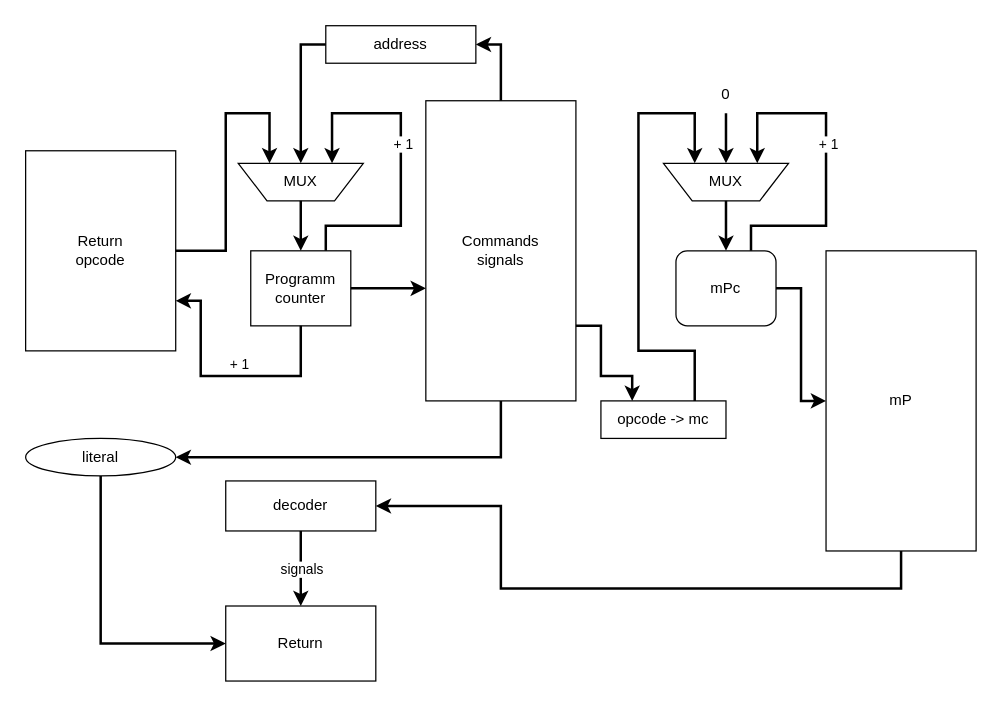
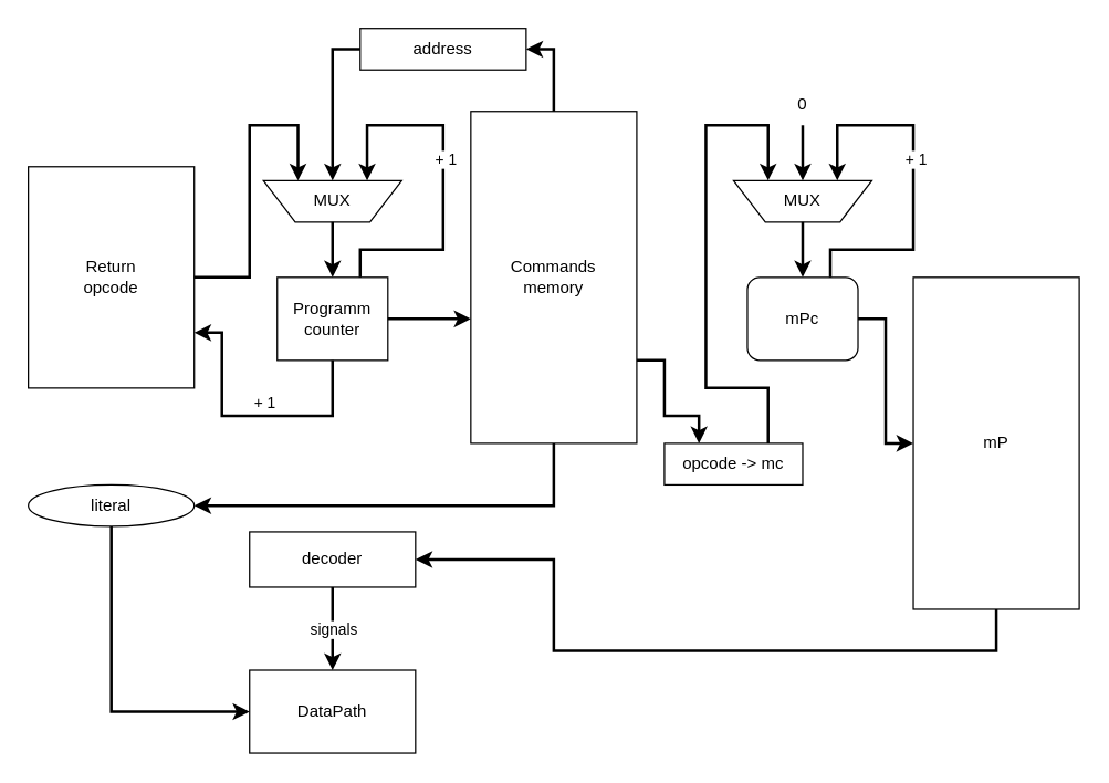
- <mxCell id="4" value="Commands&lt;div&gt;&lt;span style=&quot;background-color: initial;&quot;&gt;signals&lt;/span&gt;&lt;br&gt;&lt;/div&gt;" style="rounded=0;whiteSpace=wrap;html=1;" parent="1" vertex="1"><mxGeometry x="340" y="80" width="120" height="240" as="geometry" /></mxCell>
+ <mxCell id="4" value="Commands&lt;div&gt;&lt;span style=&quot;background-color: initial;&quot;&gt;memory&lt;/span&gt;&lt;br&gt;&lt;/div&gt;" style="rounded=0;whiteSpace=wrap;html=1;" parent="1" vertex="1"><mxGeometry x="340" y="80" width="120" height="240" as="geometry" /></mxCell>
- <mxCell id="2" value="Return" style="rounded=0;whiteSpace=wrap;html=1;" parent="1" vertex="1"><mxGeometry x="180" y="484" width="120" height="60" as="geometry" /></mxCell>
+ <mxCell id="2" value="DataPath" style="rounded=0;whiteSpace=wrap;html=1;" parent="1" vertex="1"><mxGeometry x="180" y="484" width="120" height="60" as="geometry" /></mxCell>
